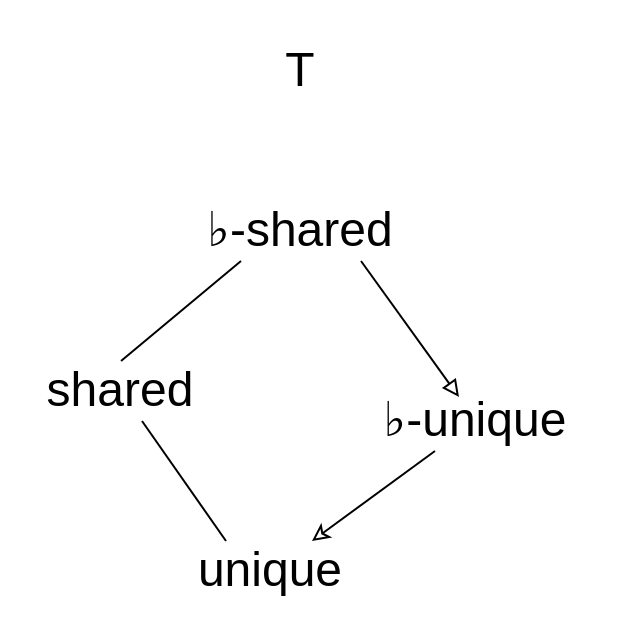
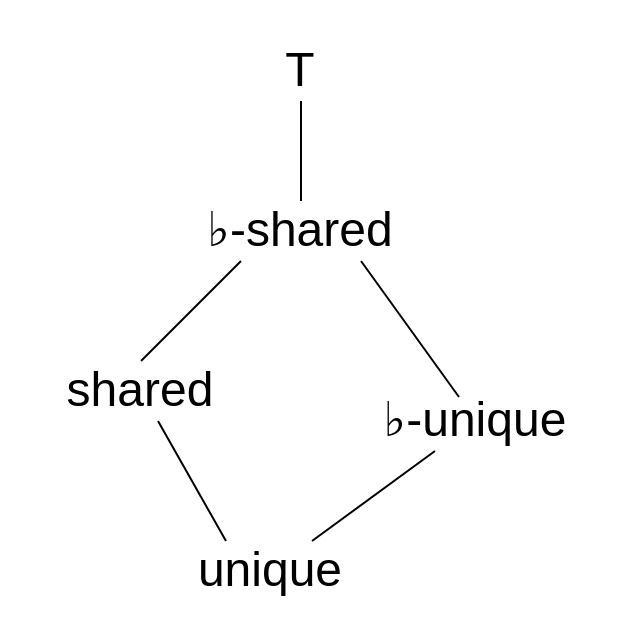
+ <mxCell id="2" style="edgeStyle=orthogonalEdgeStyle;rounded=0;orthogonalLoop=1;jettySize=auto;html=1;entryX=0.5;entryY=0;entryDx=0;entryDy=0;endArrow=none;endFill=0;" edge="1" parent="1" source="3" target="10"><mxGeometry relative="1" as="geometry" /></mxCell>
- <mxCell id="11" style="rounded=0;orthogonalLoop=1;jettySize=auto;html=1;exitX=0.75;exitY=1;exitDx=0;exitDy=0;entryX=0.426;entryY=0.1;entryDx=0;entryDy=0;entryPerimeter=0;endArrow=block;endFill=0;" edge="1" parent="1" source="10" target="8"><mxGeometry relative="1" as="geometry" /></mxCell>
+ <mxCell id="11" style="rounded=0;orthogonalLoop=1;jettySize=auto;html=1;exitX=0.75;exitY=1;exitDx=0;exitDy=0;entryX=0.426;entryY=0.1;entryDx=0;entryDy=0;entryPerimeter=0;endArrow=none;endFill=0;" edge="1" parent="1" source="10" target="8"><mxGeometry relative="1" as="geometry" /></mxCell>
- <mxCell id="6" value="&lt;font style=&quot;font-size: 24px;&quot;&gt;shared&lt;/font&gt;" style="text;html=1;align=center;verticalAlign=middle;whiteSpace=wrap;rounded=0;" vertex="1" parent="1"><mxGeometry x="10" y="180" width="100" height="30" as="geometry" /></mxCell>
+ <mxCell id="6" value="&lt;font style=&quot;font-size: 24px;&quot;&gt;shared&lt;/font&gt;" style="text;html=1;align=center;verticalAlign=middle;whiteSpace=wrap;rounded=0;" vertex="1" parent="1"><mxGeometry x="20" y="180" width="100" height="30" as="geometry" /></mxCell>
- <mxCell id="7" style="rounded=0;orthogonalLoop=1;jettySize=auto;html=1;endArrow=classic;endFill=0;" edge="1" parent="1" source="8" target="4"><mxGeometry relative="1" as="geometry" /></mxCell>
+ <mxCell id="7" style="rounded=0;orthogonalLoop=1;jettySize=auto;html=1;endArrow=none;endFill=0;" edge="1" parent="1" source="8" target="4"><mxGeometry relative="1" as="geometry" /></mxCell>
